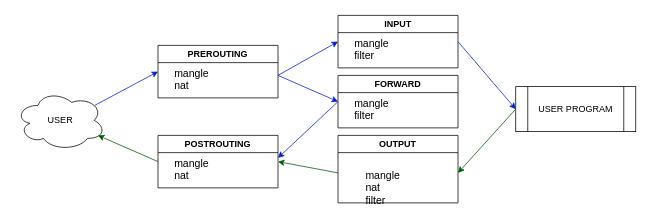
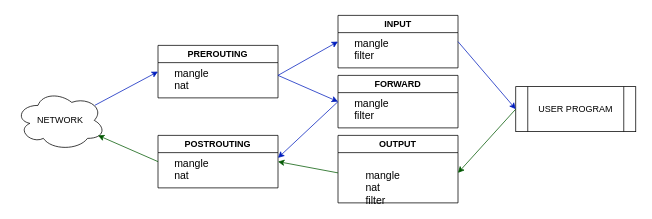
- <mxCell id="13" value="USER" style="ellipse;shape=cloud;whiteSpace=wrap;html=1;" vertex="1" parent="1"><mxGeometry x="20" y="120" width="120" height="80" as="geometry" /></mxCell>
+ <mxCell id="13" value="NETWORK" style="ellipse;shape=cloud;whiteSpace=wrap;html=1;" vertex="1" parent="1"><mxGeometry x="20" y="120" width="120" height="80" as="geometry" /></mxCell>
